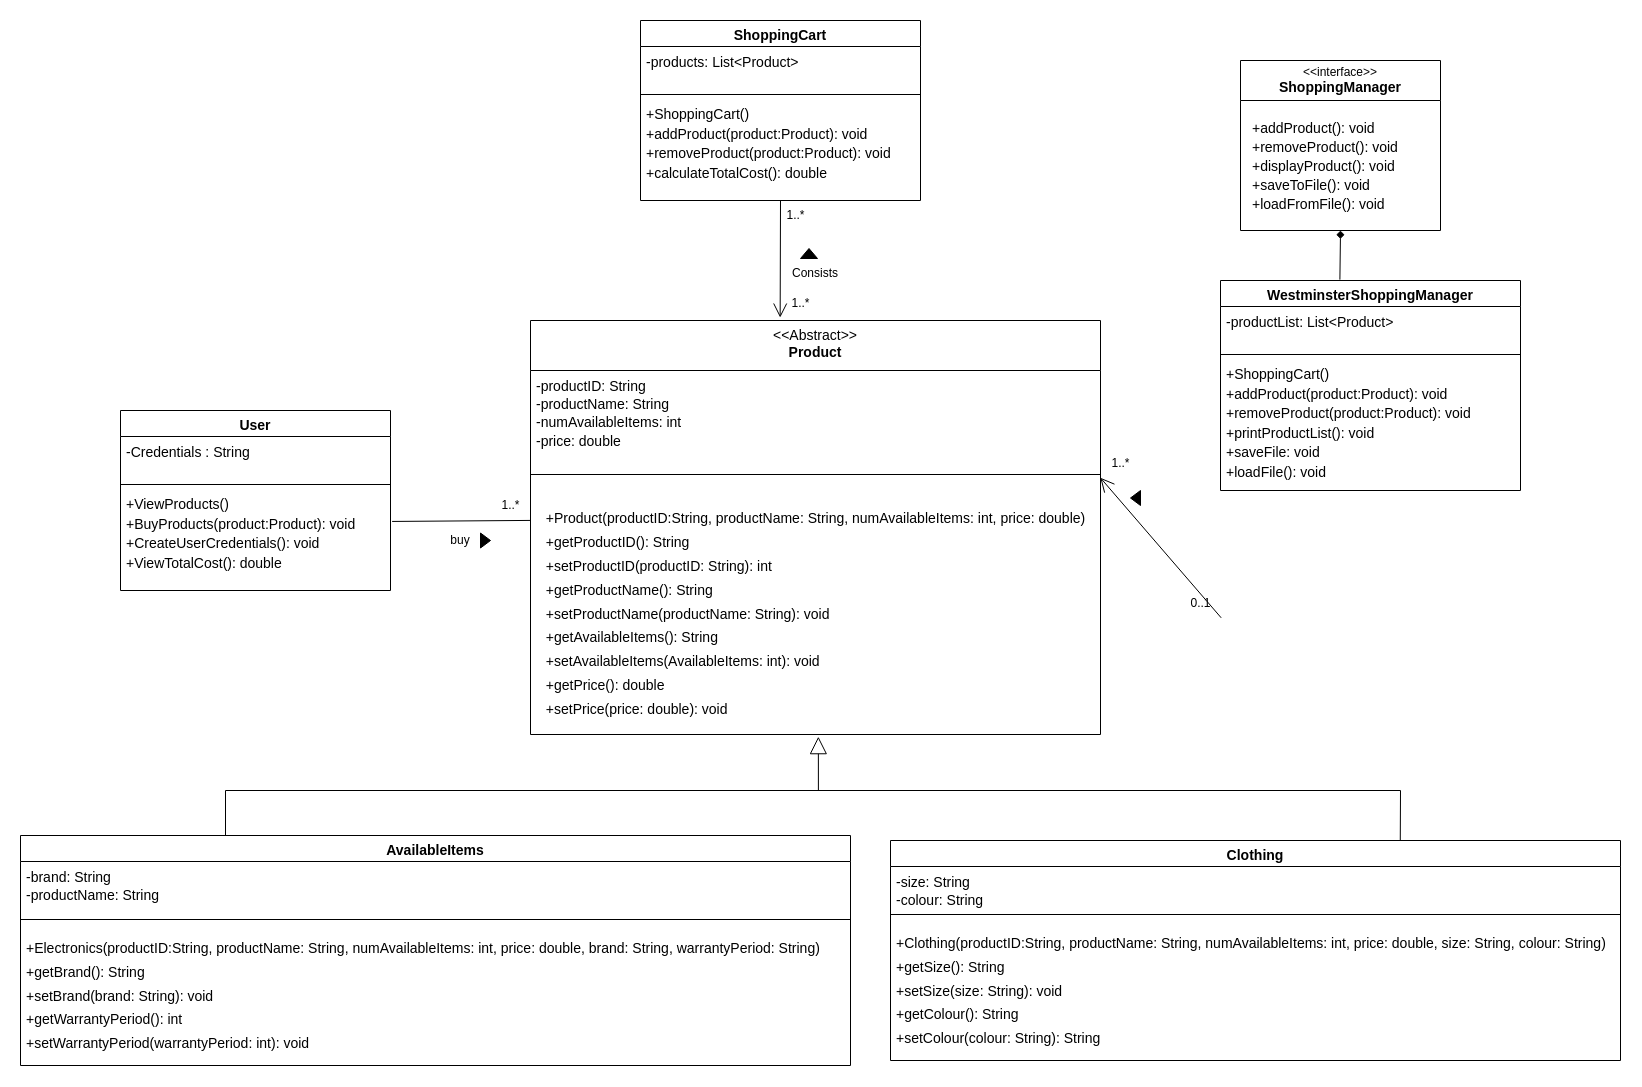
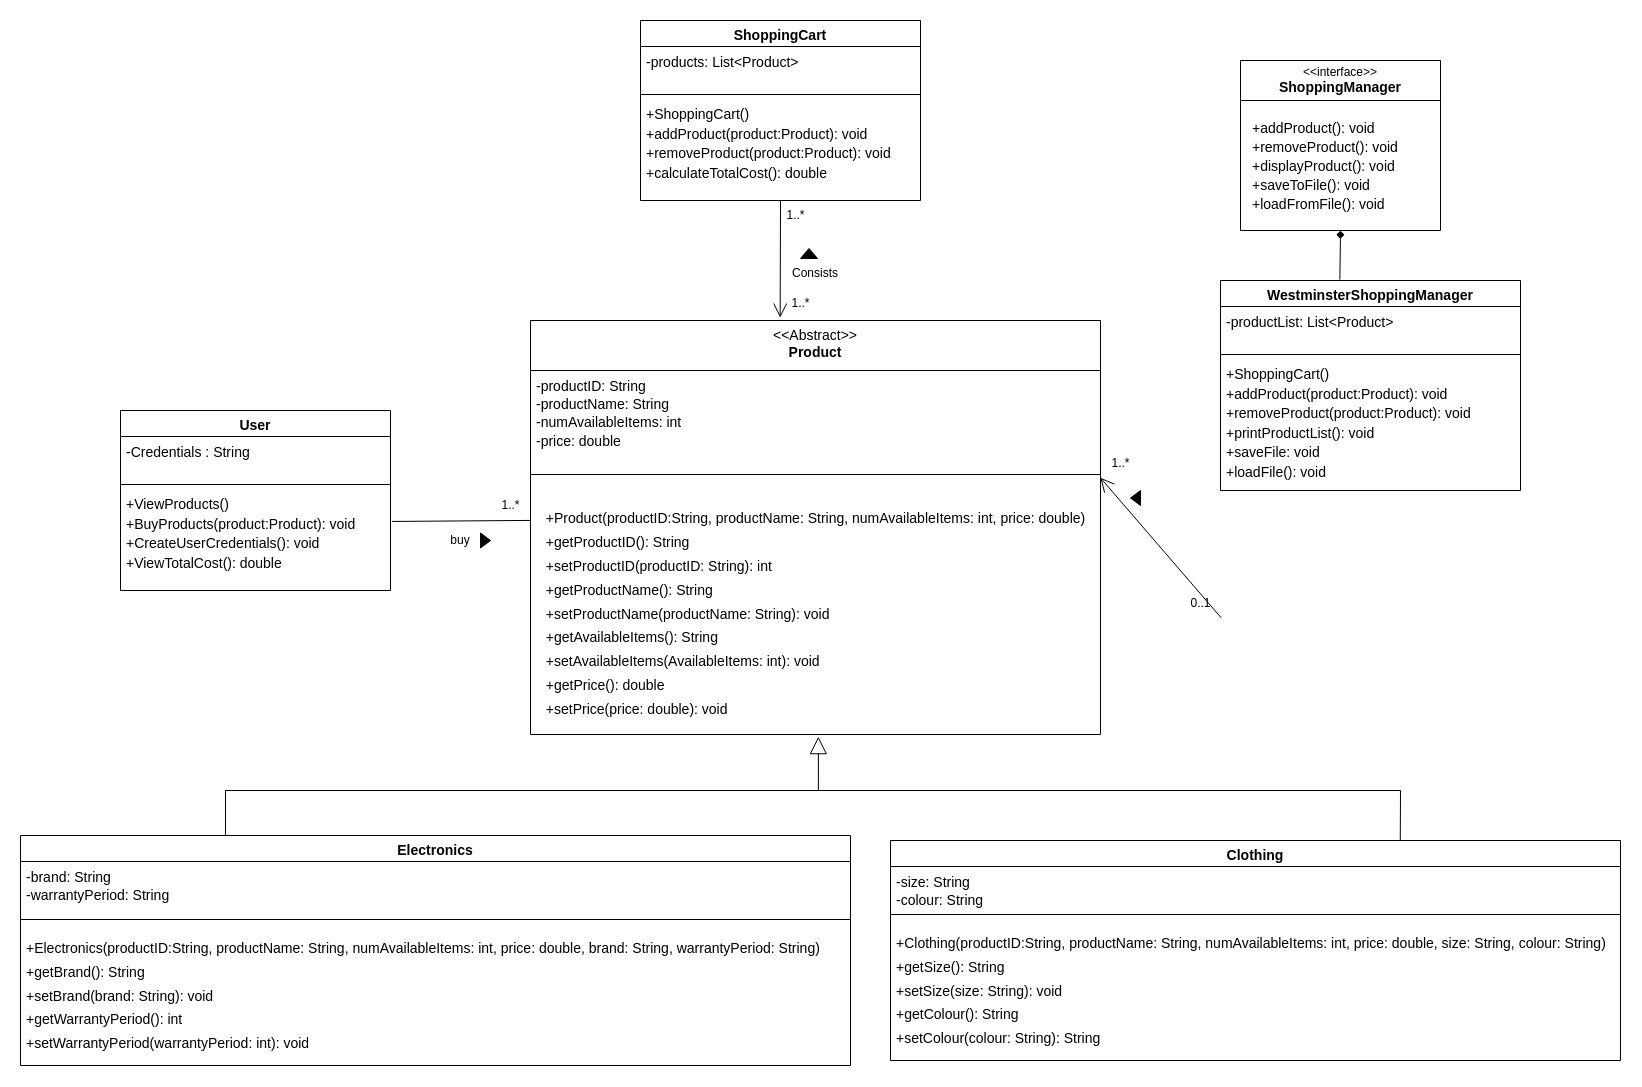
- <mxCell id="14" value="&lt;font style=&quot;font-size: 14px;&quot;&gt;AvailableItems&lt;/font&gt;" style="swimlane;fontStyle=1;align=center;verticalAlign=top;childLayout=stackLayout;horizontal=1;startSize=26;horizontalStack=0;resizeParent=1;resizeParentMax=0;resizeLast=0;collapsible=1;marginBottom=0;whiteSpace=wrap;html=1;" parent="1" vertex="1"><mxGeometry x="20" y="835" width="830" height="230" as="geometry" /></mxCell>
+ <mxCell id="14" value="&lt;font style=&quot;font-size: 14px;&quot;&gt;Electronics&lt;/font&gt;" style="swimlane;fontStyle=1;align=center;verticalAlign=top;childLayout=stackLayout;horizontal=1;startSize=26;horizontalStack=0;resizeParent=1;resizeParentMax=0;resizeLast=0;collapsible=1;marginBottom=0;whiteSpace=wrap;html=1;" parent="1" vertex="1"><mxGeometry x="20" y="835" width="830" height="230" as="geometry" /></mxCell>
- <mxCell id="15" value="&lt;div style=&quot;font-size: 14px; line-height: 130%;&quot;&gt;&lt;font style=&quot;font-size: 14px;&quot;&gt;-brand: String&lt;/font&gt;&lt;/div&gt;&lt;div style=&quot;font-size: 14px; line-height: 130%;&quot;&gt;&lt;font style=&quot;font-size: 14px;&quot;&gt;-productName: String&lt;/font&gt;&lt;/div&gt;&lt;div style=&quot;font-size: 14px; line-height: 130%;&quot;&gt;&lt;br&gt;&lt;/div&gt;" style="text;strokeColor=none;fillColor=none;align=left;verticalAlign=top;spacingLeft=4;spacingRight=4;overflow=hidden;rotatable=0;points=[[0,0.5],[1,0.5]];portConstraint=eastwest;whiteSpace=wrap;html=1;" parent="14" vertex="1"><mxGeometry y="26" width="830" height="54" as="geometry" /></mxCell>
+ <mxCell id="15" value="&lt;div style=&quot;font-size: 14px; line-height: 130%;&quot;&gt;&lt;font style=&quot;font-size: 14px;&quot;&gt;-brand: String&lt;/font&gt;&lt;/div&gt;&lt;div style=&quot;font-size: 14px; line-height: 130%;&quot;&gt;&lt;font style=&quot;font-size: 14px;&quot;&gt;-warrantyPeriod: String&lt;/font&gt;&lt;/div&gt;&lt;div style=&quot;font-size: 14px; line-height: 130%;&quot;&gt;&lt;br&gt;&lt;/div&gt;" style="text;strokeColor=none;fillColor=none;align=left;verticalAlign=top;spacingLeft=4;spacingRight=4;overflow=hidden;rotatable=0;points=[[0,0.5],[1,0.5]];portConstraint=eastwest;whiteSpace=wrap;html=1;" parent="14" vertex="1"><mxGeometry y="26" width="830" height="54" as="geometry" /></mxCell>
